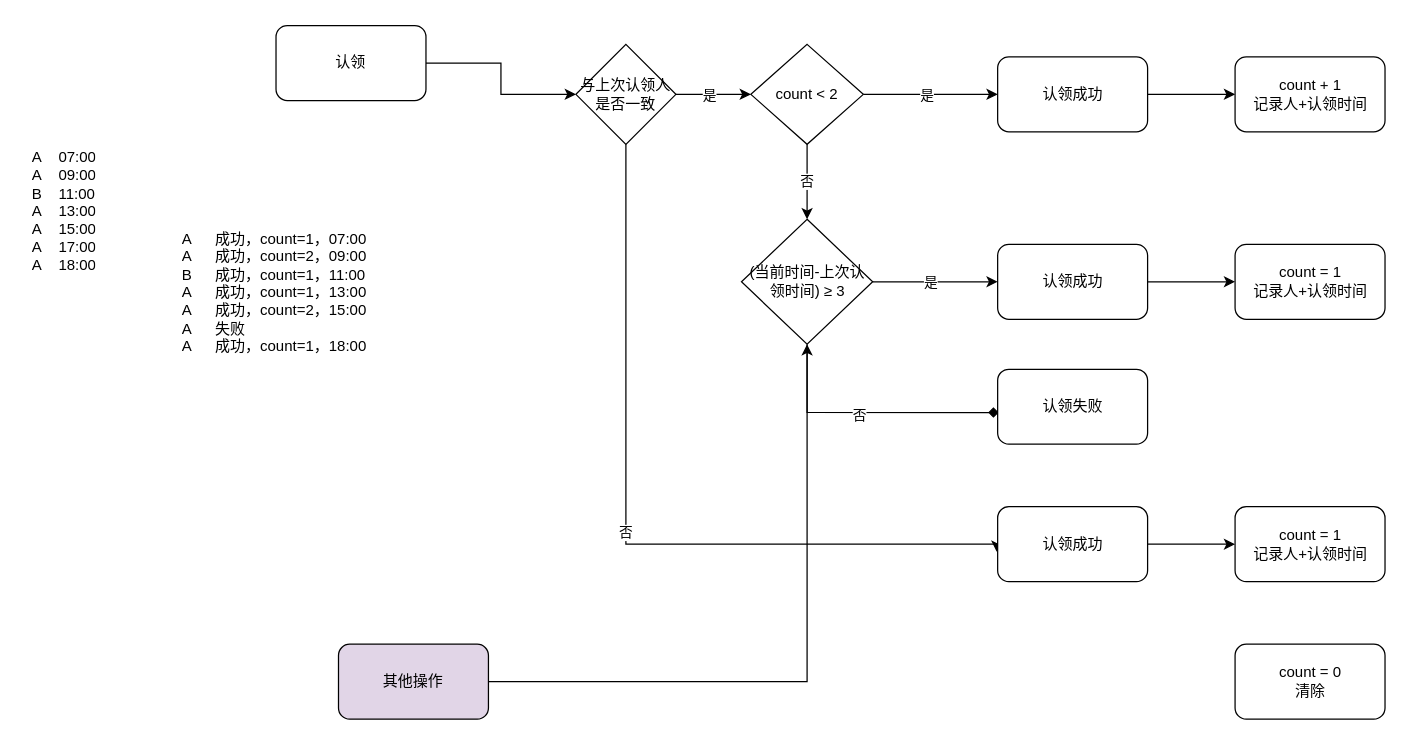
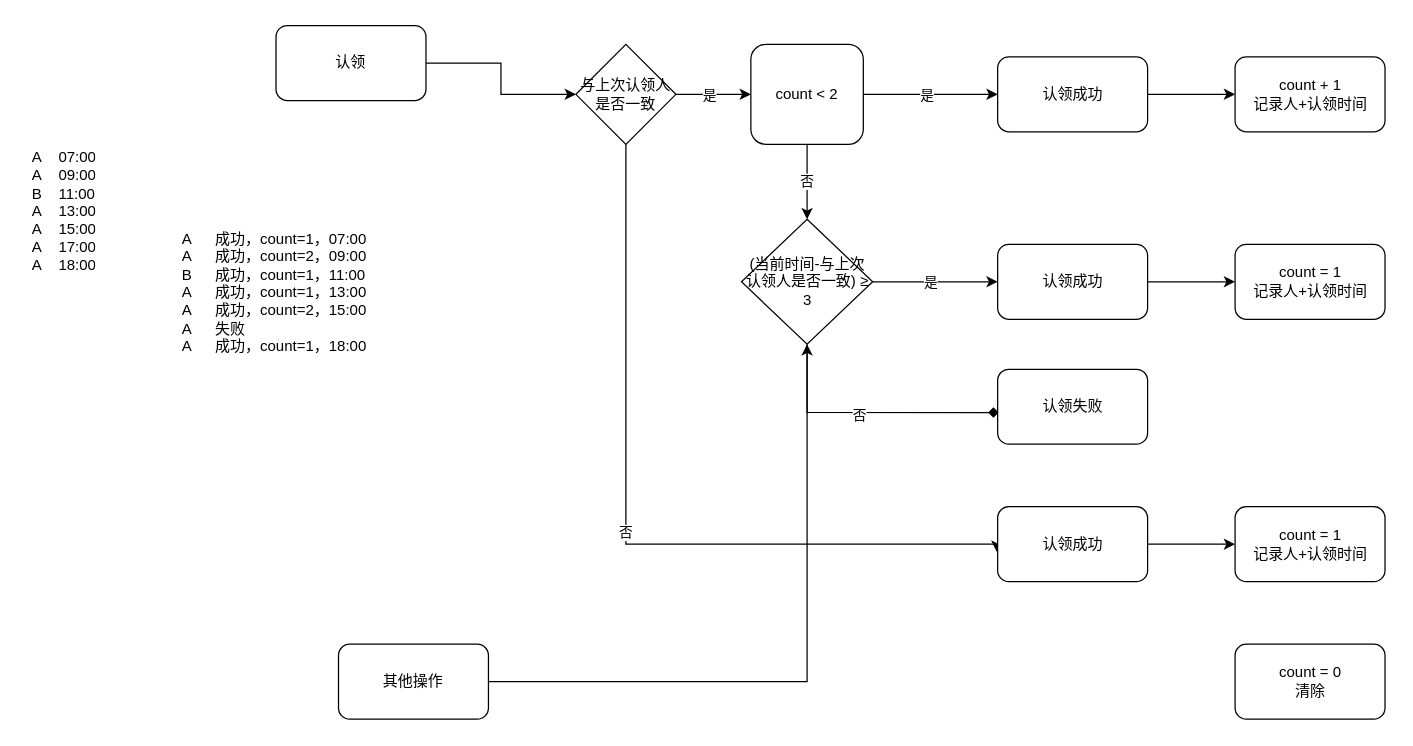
- <mxCell id="7" value="count &amp;lt; 2" style="rhombus;whiteSpace=wrap;html=1;" parent="1" vertex="1"><mxGeometry x="600" y="35" width="90" height="80" as="geometry" /></mxCell>
+ <mxCell id="7" value="count &amp;lt; 2" style="whiteSpace=wrap;html=1;rounded=1;" parent="1" vertex="1"><mxGeometry x="600" y="35" width="90" height="80" as="geometry" /></mxCell>
- <mxCell id="13" value="(当前时间-上次认领时间) ≥ 3" style="rhombus;whiteSpace=wrap;html=1;" parent="1" vertex="1"><mxGeometry x="592.5" y="175" width="105" height="100" as="geometry" /></mxCell>
+ <mxCell id="13" value="(当前时间-与上次认领人是否一致) ≥ 3" style="rhombus;whiteSpace=wrap;html=1;" parent="1" vertex="1"><mxGeometry x="592.5" y="175" width="105" height="100" as="geometry" /></mxCell>
- <mxCell id="27" value="其他操作" style="rounded=1;whiteSpace=wrap;html=1;fillColor=#e1d5e7;" parent="1" vertex="1"><mxGeometry x="270" y="515" width="120" height="60" as="geometry" /></mxCell>
+ <mxCell id="27" value="其他操作" style="rounded=1;whiteSpace=wrap;html=1;" parent="1" vertex="1"><mxGeometry x="270" y="515" width="120" height="60" as="geometry" /></mxCell>
